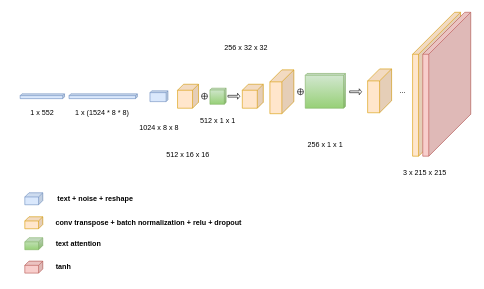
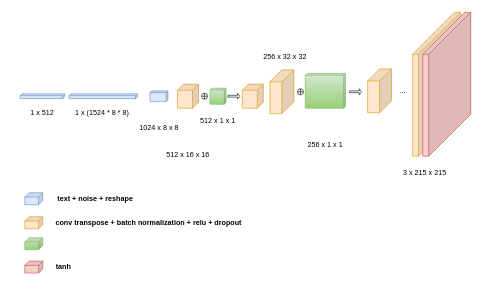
- <mxCell id="26" value="256 x 32 x 32" style="text;html=1;strokeColor=none;fillColor=none;align=center;verticalAlign=middle;whiteSpace=wrap;rounded=0;" vertex="1" parent="1"><mxGeometry x="360" y="67" width="99" height="24" as="geometry" /></mxCell>
+ <mxCell id="26" value="256 x 32 x 32" style="text;html=1;strokeColor=none;fillColor=none;align=center;verticalAlign=middle;whiteSpace=wrap;rounded=0;" vertex="1" parent="1"><mxGeometry x="425" y="82" width="99" height="24" as="geometry" /></mxCell>
- <mxCell id="10" value="1 x 552" style="text;html=1;strokeColor=none;fillColor=none;align=center;verticalAlign=middle;whiteSpace=wrap;rounded=0;" vertex="1" parent="1"><mxGeometry x="20" y="176" width="99" height="24" as="geometry" /></mxCell>
+ <mxCell id="10" value="1 x 512" style="text;html=1;strokeColor=none;fillColor=none;align=center;verticalAlign=middle;whiteSpace=wrap;rounded=0;" vertex="1" parent="1"><mxGeometry x="20" y="176" width="99" height="24" as="geometry" /></mxCell>
- <mxCell id="32" value="&lt;b&gt;text attention&lt;/b&gt;" style="text;html=1;strokeColor=none;fillColor=none;align=center;verticalAlign=middle;whiteSpace=wrap;rounded=0;" vertex="1" parent="1"><mxGeometry x="77.75" y="391" width="103.75" height="30" as="geometry" /></mxCell>
